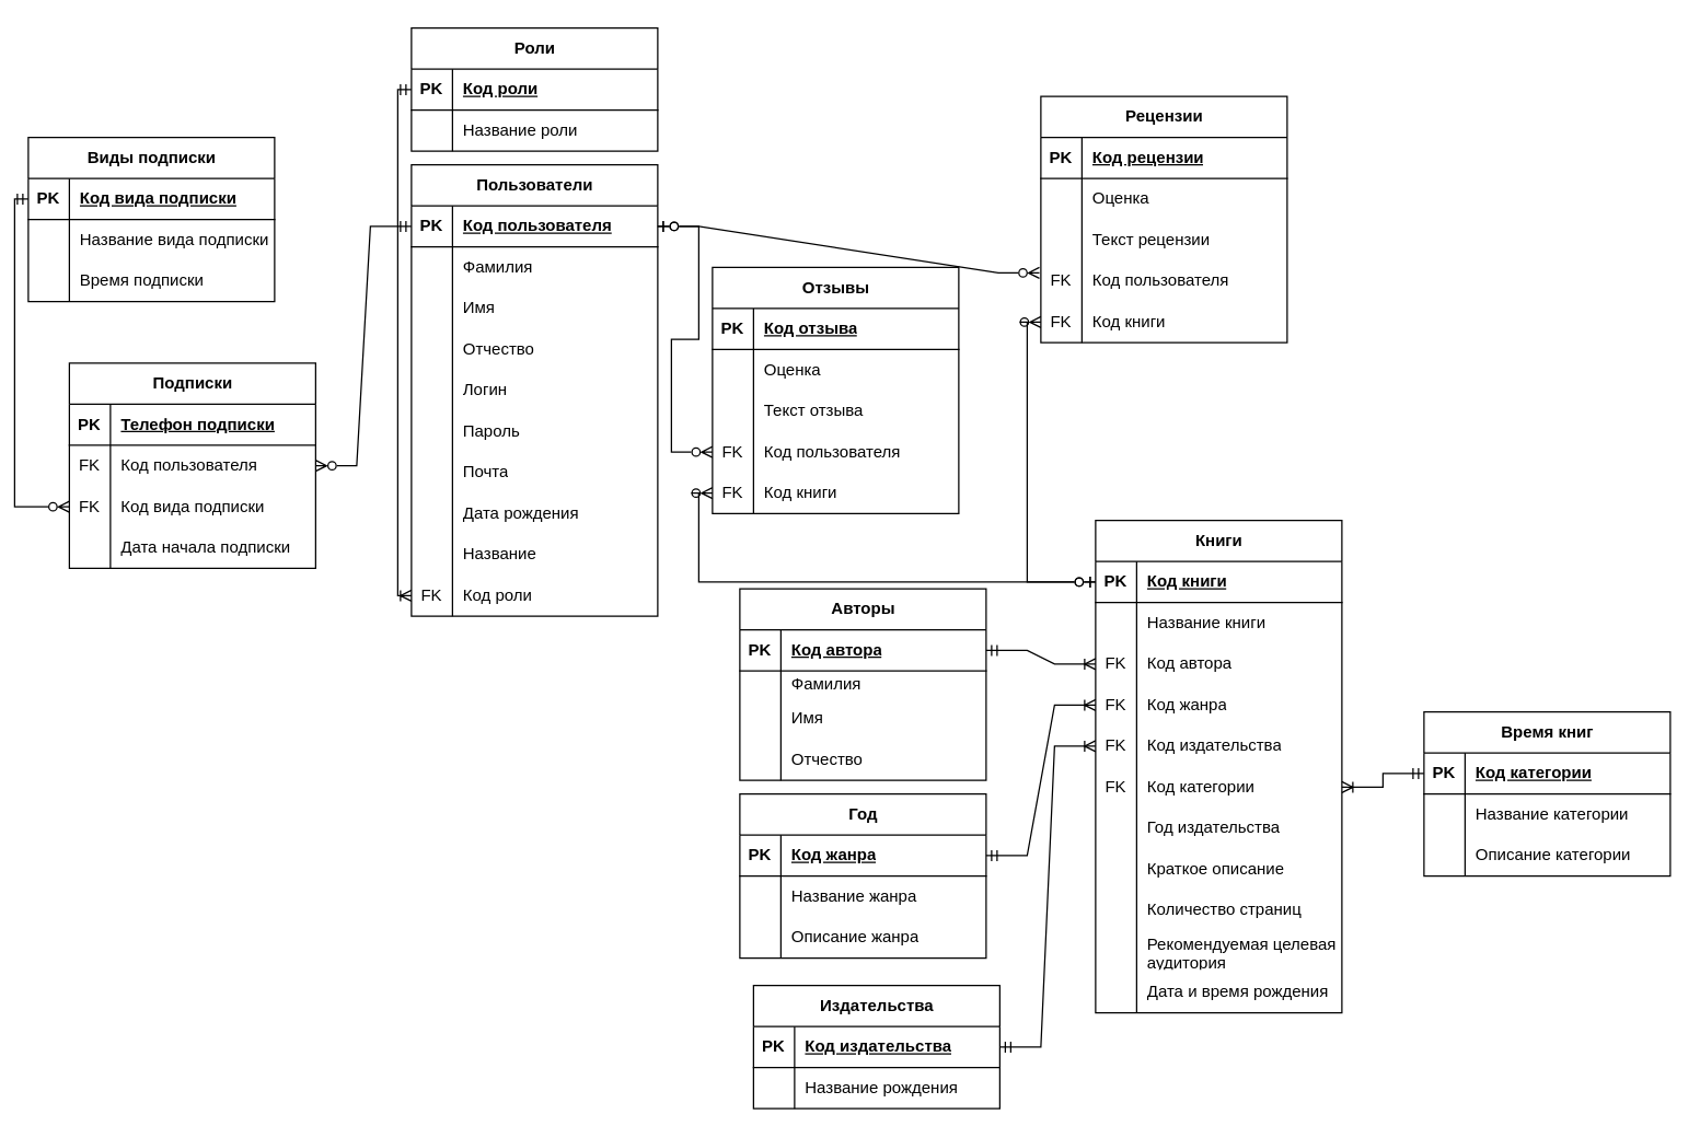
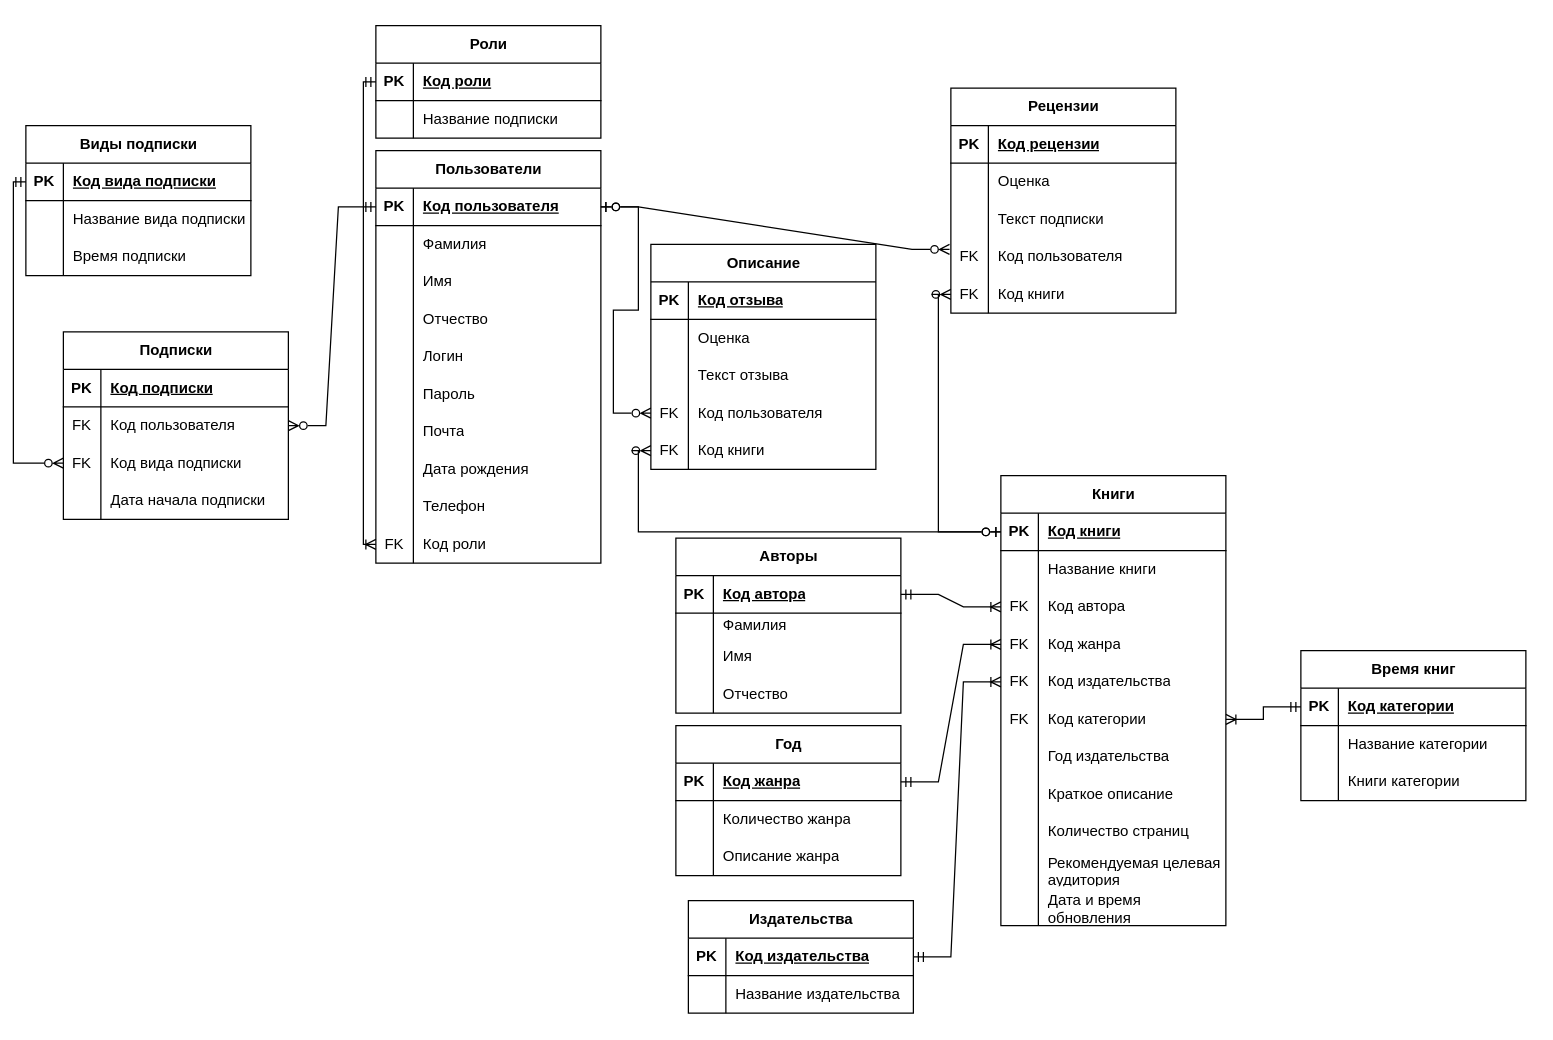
- <mxCell id="96" value="Название роли" style="shape=partialRectangle;connectable=0;fillColor=none;top=0;left=0;bottom=0;right=0;align=left;spacingLeft=6;overflow=hidden;whiteSpace=wrap;html=1;" parent="94" vertex="1"><mxGeometry x="30" width="150" height="30" as="geometry"><mxRectangle width="150" height="30" as="alternateBounds" /></mxGeometry></mxCell>
+ <mxCell id="96" value="Название подписки" style="shape=partialRectangle;connectable=0;fillColor=none;top=0;left=0;bottom=0;right=0;align=left;spacingLeft=6;overflow=hidden;whiteSpace=wrap;html=1;" parent="94" vertex="1"><mxGeometry x="30" width="150" height="30" as="geometry"><mxRectangle width="150" height="30" as="alternateBounds" /></mxGeometry></mxCell>
- <mxCell id="42" value="Текст рецензии" style="shape=partialRectangle;connectable=0;fillColor=none;top=0;left=0;bottom=0;right=0;align=left;spacingLeft=6;overflow=hidden;whiteSpace=wrap;html=1;" parent="40" vertex="1"><mxGeometry x="30" width="150" height="30" as="geometry"><mxRectangle width="150" height="30" as="alternateBounds" /></mxGeometry></mxCell>
+ <mxCell id="42" value="Текст подписки" style="shape=partialRectangle;connectable=0;fillColor=none;top=0;left=0;bottom=0;right=0;align=left;spacingLeft=6;overflow=hidden;whiteSpace=wrap;html=1;" parent="40" vertex="1"><mxGeometry x="30" width="150" height="30" as="geometry"><mxRectangle width="150" height="30" as="alternateBounds" /></mxGeometry></mxCell>
- <mxCell id="125" value="Отзывы" style="shape=table;startSize=30;container=1;collapsible=1;childLayout=tableLayout;fixedRows=1;rowLines=0;fontStyle=1;align=center;resizeLast=1;html=1;" parent="1" vertex="1"><mxGeometry x="520" y="195" width="180" height="180" as="geometry" /></mxCell>
+ <mxCell id="125" value="Описание" style="shape=table;startSize=30;container=1;collapsible=1;childLayout=tableLayout;fixedRows=1;rowLines=0;fontStyle=1;align=center;resizeLast=1;html=1;" parent="1" vertex="1"><mxGeometry x="520" y="195" width="180" height="180" as="geometry" /></mxCell>
- <mxCell id="158" value="Телефон подписки" style="shape=partialRectangle;connectable=0;fillColor=none;top=0;left=0;bottom=0;right=0;align=left;spacingLeft=6;fontStyle=5;overflow=hidden;whiteSpace=wrap;html=1;" parent="156" vertex="1"><mxGeometry x="30" width="150" height="30" as="geometry"><mxRectangle width="150" height="30" as="alternateBounds" /></mxGeometry></mxCell>
+ <mxCell id="158" value="Код подписки" style="shape=partialRectangle;connectable=0;fillColor=none;top=0;left=0;bottom=0;right=0;align=left;spacingLeft=6;fontStyle=5;overflow=hidden;whiteSpace=wrap;html=1;" parent="156" vertex="1"><mxGeometry x="30" width="150" height="30" as="geometry"><mxRectangle width="150" height="30" as="alternateBounds" /></mxGeometry></mxCell>
- <mxCell id="29" value="Название" style="shape=partialRectangle;connectable=0;fillColor=none;top=0;left=0;bottom=0;right=0;align=left;spacingLeft=6;overflow=hidden;whiteSpace=wrap;html=1;" parent="27" vertex="1"><mxGeometry x="30" width="150" height="30" as="geometry"><mxRectangle width="150" height="30" as="alternateBounds" /></mxGeometry></mxCell>
+ <mxCell id="29" value="Телефон" style="shape=partialRectangle;connectable=0;fillColor=none;top=0;left=0;bottom=0;right=0;align=left;spacingLeft=6;overflow=hidden;whiteSpace=wrap;html=1;" parent="27" vertex="1"><mxGeometry x="30" width="150" height="30" as="geometry"><mxRectangle width="150" height="30" as="alternateBounds" /></mxGeometry></mxCell>
- <mxCell id="153" value="Описание категории" style="shape=partialRectangle;connectable=0;fillColor=none;top=0;left=0;bottom=0;right=0;align=left;spacingLeft=6;overflow=hidden;whiteSpace=wrap;html=1;" parent="151" vertex="1"><mxGeometry x="30" width="150" height="30" as="geometry"><mxRectangle width="150" height="30" as="alternateBounds" /></mxGeometry></mxCell>
+ <mxCell id="153" value="Книги категории" style="shape=partialRectangle;connectable=0;fillColor=none;top=0;left=0;bottom=0;right=0;align=left;spacingLeft=6;overflow=hidden;whiteSpace=wrap;html=1;" parent="151" vertex="1"><mxGeometry x="30" width="150" height="30" as="geometry"><mxRectangle width="150" height="30" as="alternateBounds" /></mxGeometry></mxCell>
- <mxCell id="103" value="Название жанра" style="shape=partialRectangle;connectable=0;fillColor=none;top=0;left=0;bottom=0;right=0;align=left;spacingLeft=6;overflow=hidden;whiteSpace=wrap;html=1;" parent="101" vertex="1"><mxGeometry x="30" width="150" height="30" as="geometry"><mxRectangle width="150" height="30" as="alternateBounds" /></mxGeometry></mxCell>
+ <mxCell id="103" value="Количество жанра" style="shape=partialRectangle;connectable=0;fillColor=none;top=0;left=0;bottom=0;right=0;align=left;spacingLeft=6;overflow=hidden;whiteSpace=wrap;html=1;" parent="101" vertex="1"><mxGeometry x="30" width="150" height="30" as="geometry"><mxRectangle width="150" height="30" as="alternateBounds" /></mxGeometry></mxCell>
- <mxCell id="82" value="Дата и время рождения" style="shape=partialRectangle;connectable=0;fillColor=none;top=0;left=0;bottom=0;right=0;align=left;spacingLeft=6;overflow=hidden;whiteSpace=wrap;html=1;" parent="80" vertex="1"><mxGeometry x="30" width="150" height="30" as="geometry"><mxRectangle width="150" height="30" as="alternateBounds" /></mxGeometry></mxCell>
+ <mxCell id="82" value="Дата и время обновления" style="shape=partialRectangle;connectable=0;fillColor=none;top=0;left=0;bottom=0;right=0;align=left;spacingLeft=6;overflow=hidden;whiteSpace=wrap;html=1;" parent="80" vertex="1"><mxGeometry x="30" width="150" height="30" as="geometry"><mxRectangle width="150" height="30" as="alternateBounds" /></mxGeometry></mxCell>
- <mxCell id="89" value="Название рождения" style="shape=partialRectangle;connectable=0;fillColor=none;top=0;left=0;bottom=0;right=0;align=left;spacingLeft=6;overflow=hidden;whiteSpace=wrap;html=1;" parent="87" vertex="1"><mxGeometry x="30" width="150" height="30" as="geometry"><mxRectangle width="150" height="30" as="alternateBounds" /></mxGeometry></mxCell>
+ <mxCell id="89" value="Название издательства" style="shape=partialRectangle;connectable=0;fillColor=none;top=0;left=0;bottom=0;right=0;align=left;spacingLeft=6;overflow=hidden;whiteSpace=wrap;html=1;" parent="87" vertex="1"><mxGeometry x="30" width="150" height="30" as="geometry"><mxRectangle width="150" height="30" as="alternateBounds" /></mxGeometry></mxCell>
